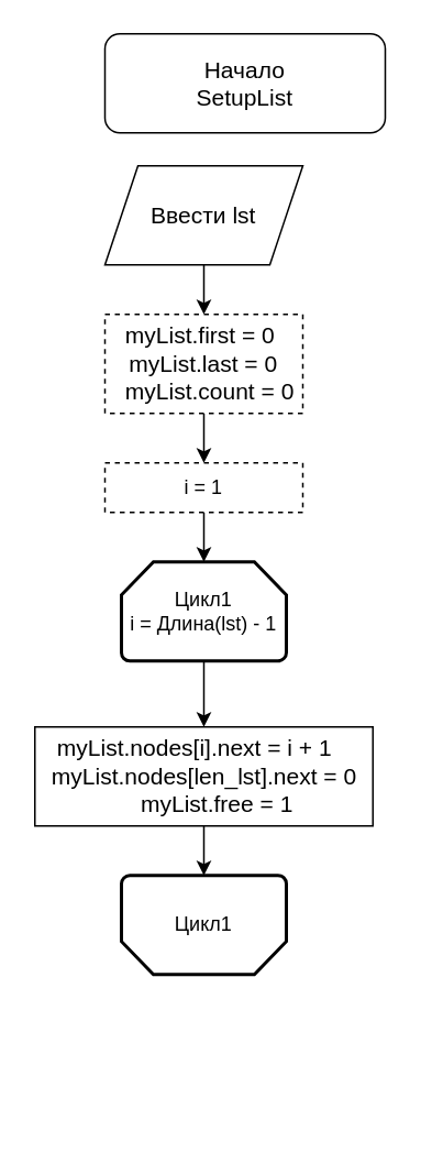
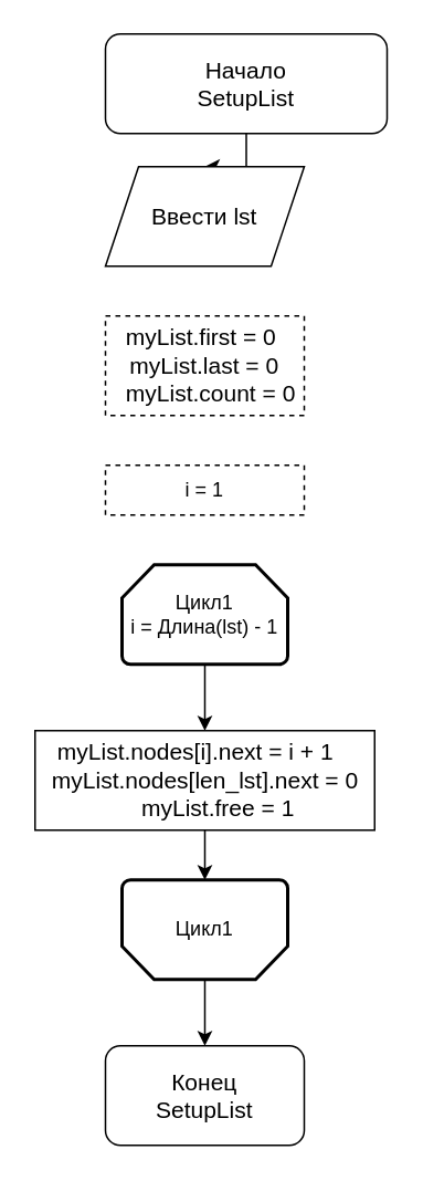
+ <mxCell id="2" style="edgeStyle=orthogonalEdgeStyle;rounded=0;orthogonalLoop=1;jettySize=auto;html=1;fontSize=14;fontFamily=Helvetica;" edge="1" parent="1" source="3" target="5"><mxGeometry relative="1" as="geometry"><mxPoint x="123" y="120" as="targetPoint" /></mxGeometry></mxCell>
- <mxCell id="4" style="edgeStyle=orthogonalEdgeStyle;rounded=0;orthogonalLoop=1;jettySize=auto;html=1;fontSize=14;fontFamily=Helvetica;" edge="1" parent="1" source="5" target="7"><mxGeometry relative="1" as="geometry"><mxPoint x="123" y="200" as="targetPoint" /></mxGeometry></mxCell>
- <mxCell id="6" style="edgeStyle=orthogonalEdgeStyle;rounded=0;orthogonalLoop=1;jettySize=auto;html=1;entryX=0.5;entryY=0;entryDx=0;entryDy=0;" edge="1" parent="1" source="7" target="12"><mxGeometry relative="1" as="geometry" /></mxCell>
- <mxCell id="11" style="edgeStyle=orthogonalEdgeStyle;rounded=0;orthogonalLoop=1;jettySize=auto;html=1;" edge="1" parent="1" source="12" target="10"><mxGeometry relative="1" as="geometry" /></mxCell>
+ <mxCell id="14" style="edgeStyle=orthogonalEdgeStyle;rounded=0;orthogonalLoop=1;jettySize=auto;html=1;entryX=0.5;entryY=0;entryDx=0;entryDy=0;" edge="1" parent="1" source="15" target="8"><mxGeometry relative="1" as="geometry" /></mxCell>
+ <mxCell id="8" value="Конец&lt;div&gt;SetupList&lt;/div&gt;" style="rounded=1;whiteSpace=wrap;html=1;fontSize=14;" vertex="1" parent="1"><mxGeometry x="63" y="630" width="120" height="60" as="geometry" /></mxCell>
